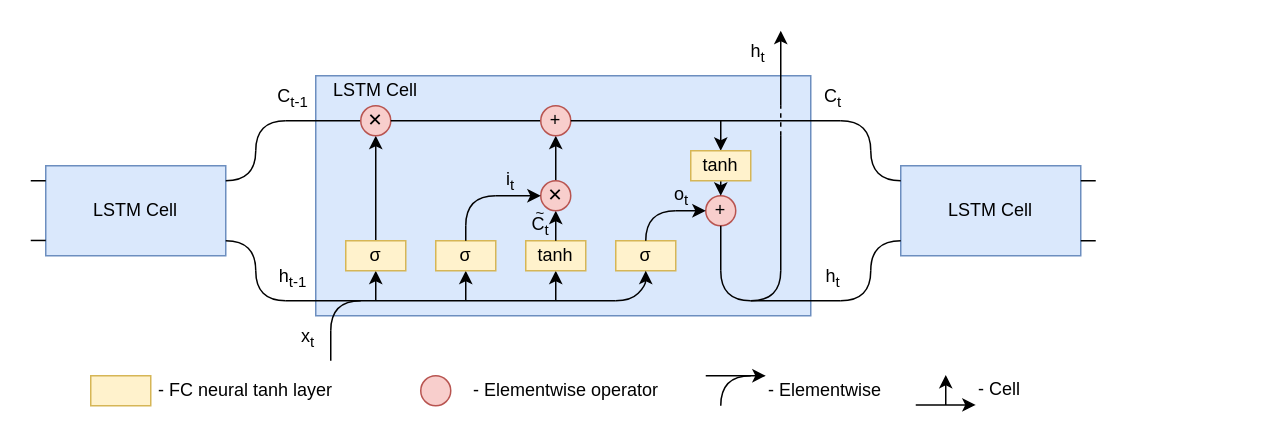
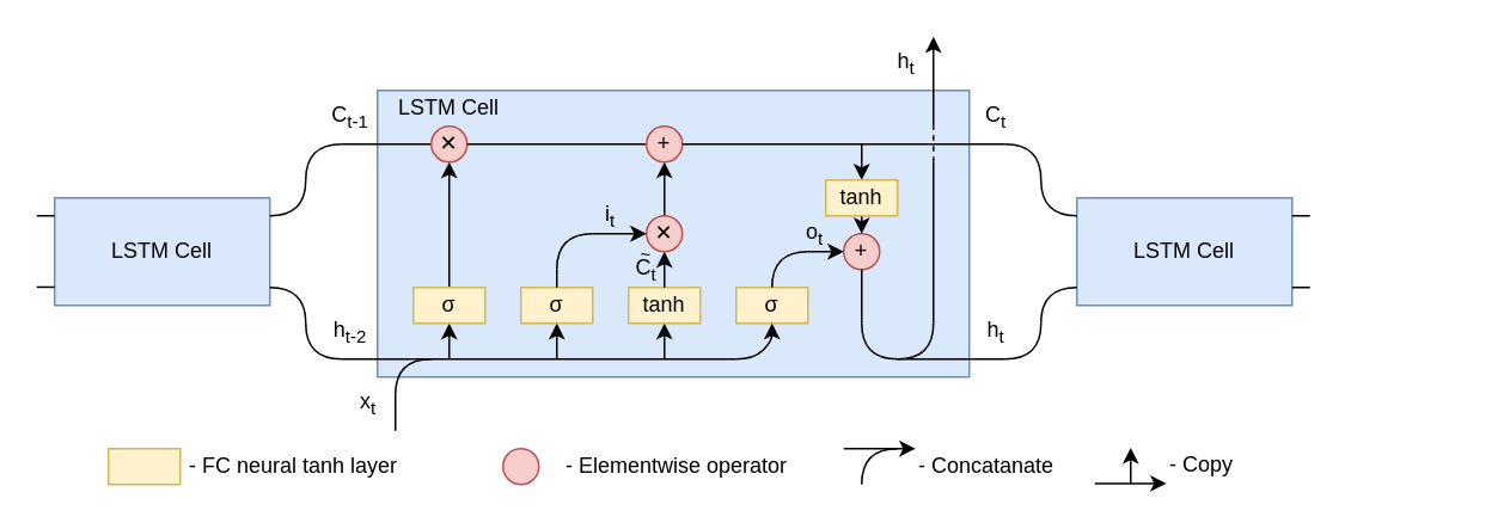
- <mxCell id="44" value="h&lt;sub&gt;t-1&lt;/sub&gt;" style="text;html=1;strokeColor=none;fillColor=none;align=center;verticalAlign=middle;whiteSpace=wrap;rounded=0;" vertex="1" parent="1"><mxGeometry x="180" y="170" width="30" height="30" as="geometry" /></mxCell>
+ <mxCell id="44" value="h&lt;sub&gt;t-2&lt;/sub&gt;" style="text;html=1;strokeColor=none;fillColor=none;align=center;verticalAlign=middle;whiteSpace=wrap;rounded=0;" vertex="1" parent="1"><mxGeometry x="180" y="170" width="30" height="30" as="geometry" /></mxCell>
- <mxCell id="67" value="- Cell" style="text;html=1;strokeColor=none;fillColor=none;align=left;verticalAlign=middle;whiteSpace=wrap;rounded=0;" vertex="1" parent="1"><mxGeometry x="650" y="249.43" width="170" height="20" as="geometry" /></mxCell>
+ <mxCell id="67" value="- Copy" style="text;html=1;strokeColor=none;fillColor=none;align=left;verticalAlign=middle;whiteSpace=wrap;rounded=0;" vertex="1" parent="1"><mxGeometry x="650" y="249.43" width="170" height="20" as="geometry" /></mxCell>
- <mxCell id="64" value="- Elementwise" style="text;html=1;strokeColor=none;fillColor=none;align=left;verticalAlign=middle;whiteSpace=wrap;rounded=0;" vertex="1" parent="1"><mxGeometry x="510" y="250" width="170" height="20" as="geometry" /></mxCell>
+ <mxCell id="64" value="- Concatanate" style="text;html=1;strokeColor=none;fillColor=none;align=left;verticalAlign=middle;whiteSpace=wrap;rounded=0;" vertex="1" parent="1"><mxGeometry x="510" y="250" width="170" height="20" as="geometry" /></mxCell>
